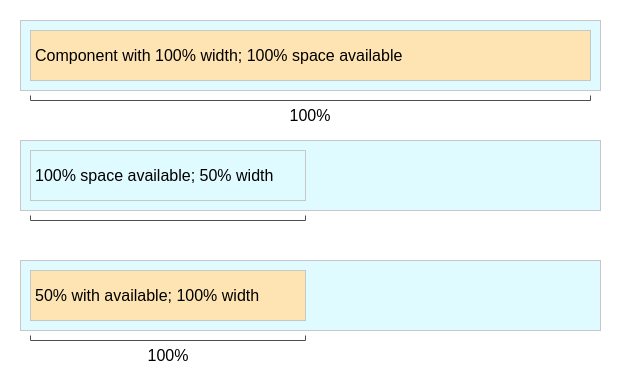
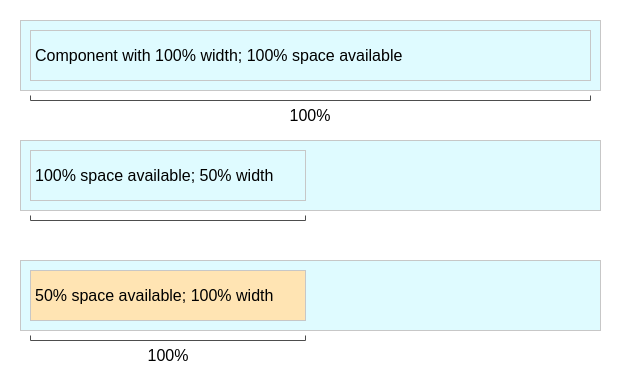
- <mxCell id="3" value="Component with 100% width; 100% space available" style="rounded=0;whiteSpace=wrap;html=1;strokeColor=#C7C7C7;fillColor=#FFE4B3;glass=0;shadow=0;sketch=0;fontSize=16;align=left;spacingLeft=3;" vertex="1" parent="1"><mxGeometry x="30" y="30" width="560" height="50" as="geometry" /></mxCell>
+ <mxCell id="3" value="Component with 100% width; 100% space available" style="rounded=0;whiteSpace=wrap;html=1;strokeColor=#C7C7C7;fillColor=#dffbff;glass=0;shadow=0;sketch=0;fontSize=16;align=left;spacingLeft=3;" vertex="1" parent="1"><mxGeometry x="30" y="30" width="560" height="50" as="geometry" /></mxCell>
- <mxCell id="10" value="50% with available; 100% width" style="rounded=0;whiteSpace=wrap;html=1;strokeColor=#C7C7C7;fillColor=#FFE4B3;glass=0;shadow=0;sketch=0;fontSize=16;align=left;spacingLeft=3;" vertex="1" parent="1"><mxGeometry x="30" y="270" width="275" height="50" as="geometry" /></mxCell>
+ <mxCell id="10" value="50% space available; 100% width" style="rounded=0;whiteSpace=wrap;html=1;strokeColor=#C7C7C7;fillColor=#FFE4B3;glass=0;shadow=0;sketch=0;fontSize=16;align=left;spacingLeft=3;" vertex="1" parent="1"><mxGeometry x="30" y="270" width="275" height="50" as="geometry" /></mxCell>
